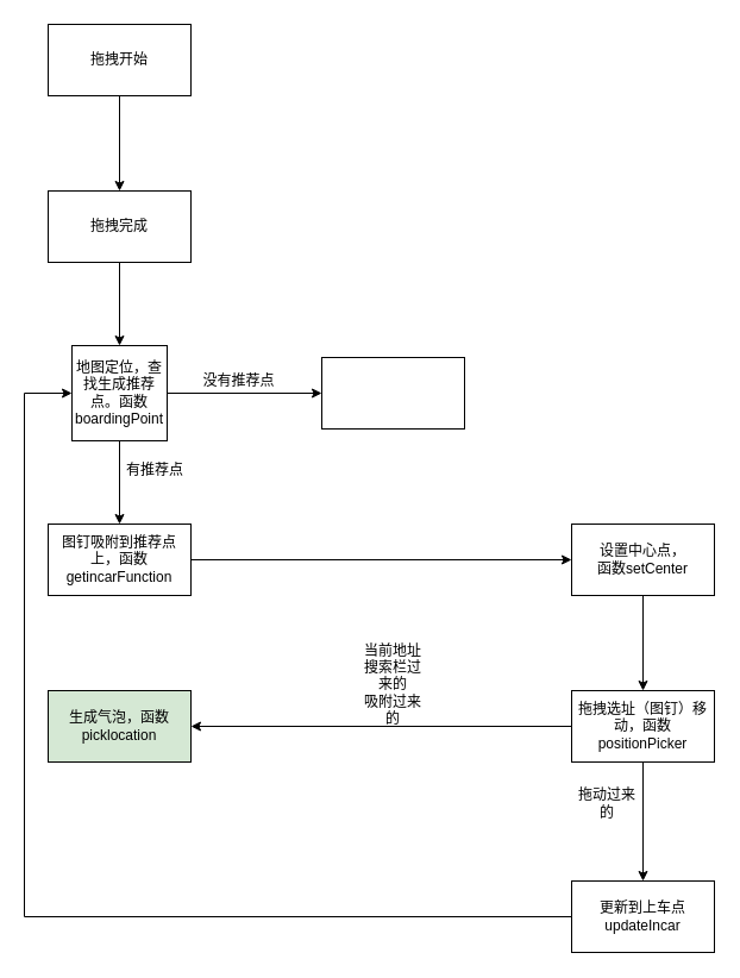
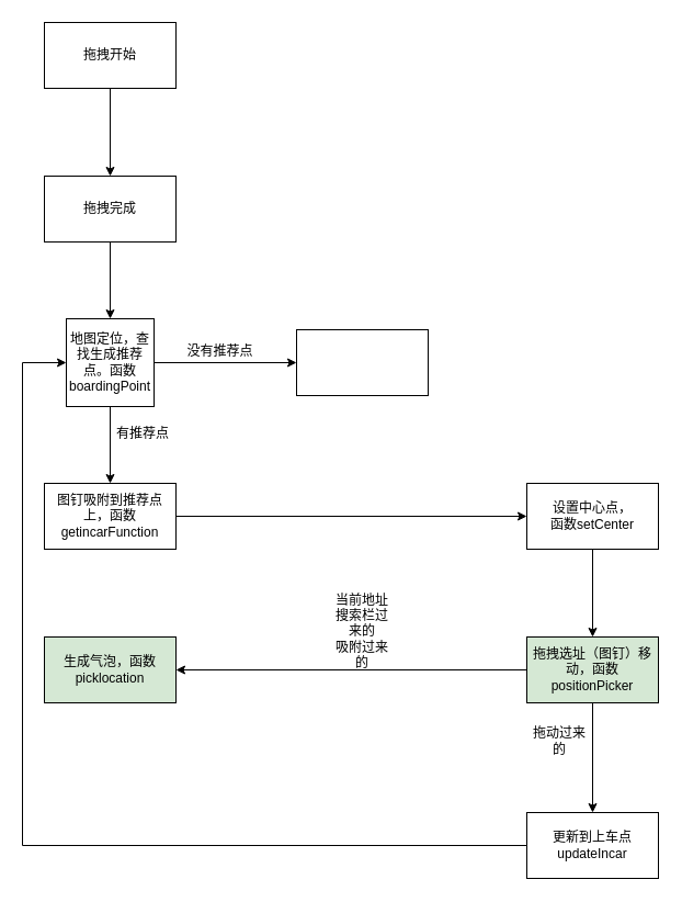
- <mxCell id="20" value="拖拽选址（图钉）移动，函数positionPicker" style="rounded=0;whiteSpace=wrap;html=1;" vertex="1" parent="1"><mxGeometry x="480" y="580" width="120" height="60" as="geometry" /></mxCell>
+ <mxCell id="20" value="拖拽选址（图钉）移动，函数positionPicker" style="rounded=0;whiteSpace=wrap;html=1;fillColor=#d5e8d4;" vertex="1" parent="1"><mxGeometry x="480" y="580" width="120" height="60" as="geometry" /></mxCell>
